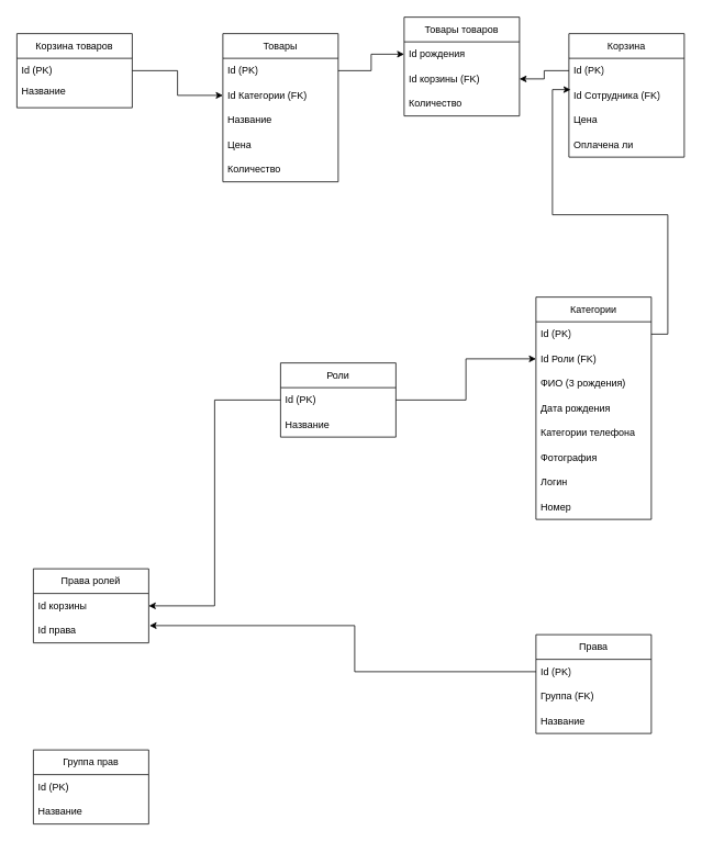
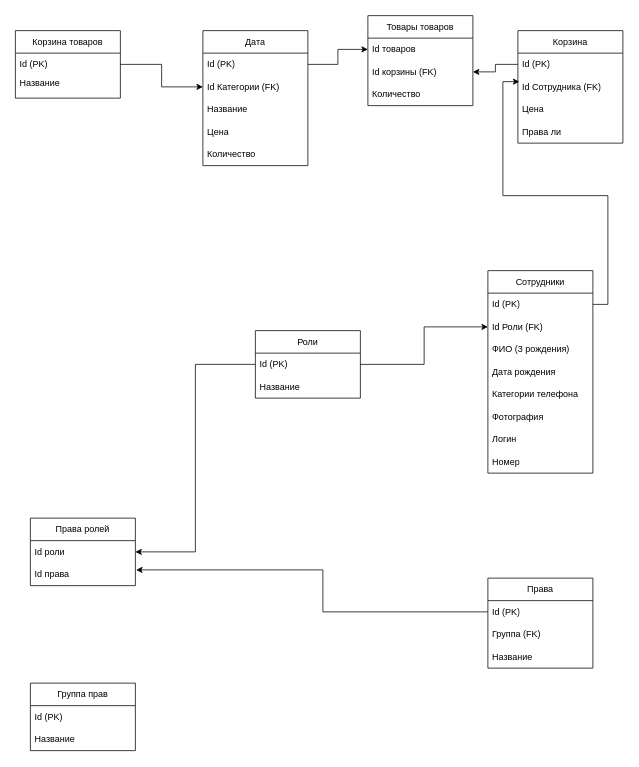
- <mxCell id="2" value="Товары" style="swimlane;fontStyle=0;childLayout=stackLayout;horizontal=1;startSize=30;horizontalStack=0;resizeParent=1;resizeParentMax=0;resizeLast=0;collapsible=1;marginBottom=0;whiteSpace=wrap;html=1;" parent="1" vertex="1"><mxGeometry x="270" y="40" width="140" height="180" as="geometry" /></mxCell>
+ <mxCell id="2" value="Дата" style="swimlane;fontStyle=0;childLayout=stackLayout;horizontal=1;startSize=30;horizontalStack=0;resizeParent=1;resizeParentMax=0;resizeLast=0;collapsible=1;marginBottom=0;whiteSpace=wrap;html=1;" parent="1" vertex="1"><mxGeometry x="270" y="40" width="140" height="180" as="geometry" /></mxCell>
- <mxCell id="43" value="Id рождения" style="text;strokeColor=none;fillColor=none;align=left;verticalAlign=middle;spacingLeft=4;spacingRight=4;overflow=hidden;points=[[0,0.5],[1,0.5]];portConstraint=eastwest;rotatable=0;whiteSpace=wrap;html=1;" parent="42" vertex="1"><mxGeometry y="30" width="140" height="30" as="geometry" /></mxCell>
+ <mxCell id="43" value="Id товаров" style="text;strokeColor=none;fillColor=none;align=left;verticalAlign=middle;spacingLeft=4;spacingRight=4;overflow=hidden;points=[[0,0.5],[1,0.5]];portConstraint=eastwest;rotatable=0;whiteSpace=wrap;html=1;" parent="42" vertex="1"><mxGeometry y="30" width="140" height="30" as="geometry" /></mxCell>
- <mxCell id="41" value="Оплачена ли" style="text;strokeColor=none;fillColor=none;align=left;verticalAlign=middle;spacingLeft=4;spacingRight=4;overflow=hidden;points=[[0,0.5],[1,0.5]];portConstraint=eastwest;rotatable=0;whiteSpace=wrap;html=1;" parent="37" vertex="1"><mxGeometry y="120" width="140" height="30" as="geometry" /></mxCell>
+ <mxCell id="41" value="Права ли" style="text;strokeColor=none;fillColor=none;align=left;verticalAlign=middle;spacingLeft=4;spacingRight=4;overflow=hidden;points=[[0,0.5],[1,0.5]];portConstraint=eastwest;rotatable=0;whiteSpace=wrap;html=1;" parent="37" vertex="1"><mxGeometry y="120" width="140" height="30" as="geometry" /></mxCell>
- <mxCell id="12" value="Категории" style="swimlane;fontStyle=0;childLayout=stackLayout;horizontal=1;startSize=30;horizontalStack=0;resizeParent=1;resizeParentMax=0;resizeLast=0;collapsible=1;marginBottom=0;whiteSpace=wrap;html=1;" parent="1" vertex="1"><mxGeometry x="650" y="360" width="140" height="270" as="geometry" /></mxCell>
+ <mxCell id="12" value="Сотрудники" style="swimlane;fontStyle=0;childLayout=stackLayout;horizontal=1;startSize=30;horizontalStack=0;resizeParent=1;resizeParentMax=0;resizeLast=0;collapsible=1;marginBottom=0;whiteSpace=wrap;html=1;" parent="1" vertex="1"><mxGeometry x="650" y="360" width="140" height="270" as="geometry" /></mxCell>
- <mxCell id="33" value="Id корзины" style="text;strokeColor=none;fillColor=none;align=left;verticalAlign=middle;spacingLeft=4;spacingRight=4;overflow=hidden;points=[[0,0.5],[1,0.5]];portConstraint=eastwest;rotatable=0;whiteSpace=wrap;html=1;" parent="32" vertex="1"><mxGeometry y="30" width="140" height="30" as="geometry" /></mxCell>
+ <mxCell id="33" value="Id роли" style="text;strokeColor=none;fillColor=none;align=left;verticalAlign=middle;spacingLeft=4;spacingRight=4;overflow=hidden;points=[[0,0.5],[1,0.5]];portConstraint=eastwest;rotatable=0;whiteSpace=wrap;html=1;" parent="32" vertex="1"><mxGeometry y="30" width="140" height="30" as="geometry" /></mxCell>
